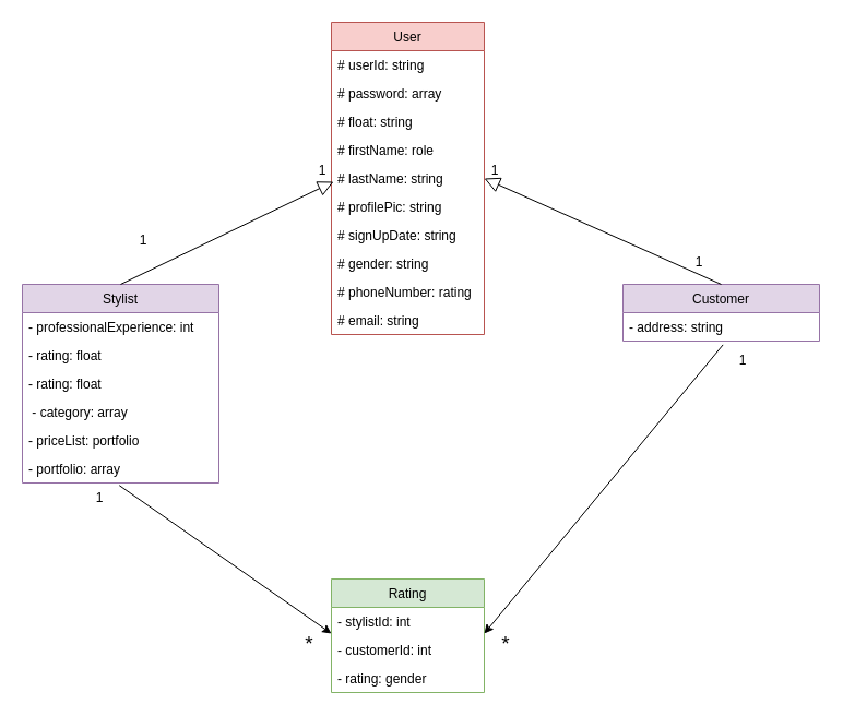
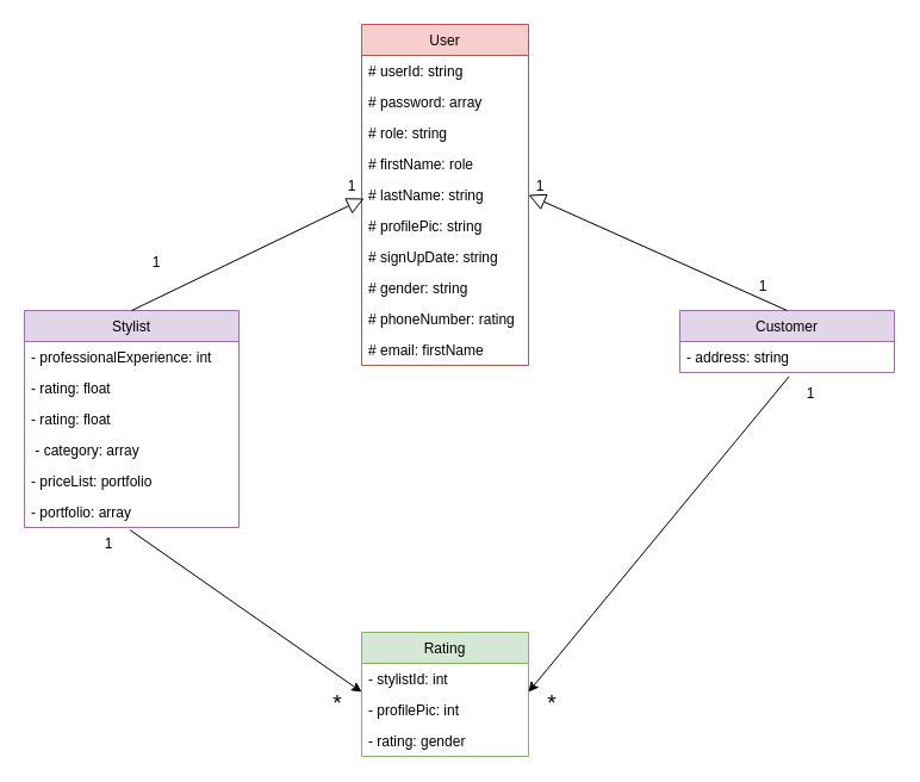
- <mxCell id="14" value="# float: string" style="text;strokeColor=none;fillColor=none;align=left;verticalAlign=top;spacingLeft=4;spacingRight=4;overflow=hidden;rotatable=0;points=[[0,0.5],[1,0.5]];portConstraint=eastwest;" parent="11" vertex="1"><mxGeometry y="78" width="140" height="26" as="geometry" /></mxCell>
+ <mxCell id="14" value="# role: string" style="text;strokeColor=none;fillColor=none;align=left;verticalAlign=top;spacingLeft=4;spacingRight=4;overflow=hidden;rotatable=0;points=[[0,0.5],[1,0.5]];portConstraint=eastwest;" parent="11" vertex="1"><mxGeometry y="78" width="140" height="26" as="geometry" /></mxCell>
- <mxCell id="21" value="# email: string" style="text;strokeColor=none;fillColor=none;align=left;verticalAlign=top;spacingLeft=4;spacingRight=4;overflow=hidden;rotatable=0;points=[[0,0.5],[1,0.5]];portConstraint=eastwest;" parent="11" vertex="1"><mxGeometry y="260" width="140" height="26" as="geometry" /></mxCell>
+ <mxCell id="21" value="# email: firstName" style="text;strokeColor=none;fillColor=none;align=left;verticalAlign=top;spacingLeft=4;spacingRight=4;overflow=hidden;rotatable=0;points=[[0,0.5],[1,0.5]];portConstraint=eastwest;" parent="11" vertex="1"><mxGeometry y="260" width="140" height="26" as="geometry" /></mxCell>
- <mxCell id="29" value="- customerId: int" style="text;strokeColor=none;fillColor=none;align=left;verticalAlign=top;spacingLeft=4;spacingRight=4;overflow=hidden;rotatable=0;points=[[0,0.5],[1,0.5]];portConstraint=eastwest;" parent="27" vertex="1"><mxGeometry y="52" width="140" height="26" as="geometry" /></mxCell>
+ <mxCell id="29" value="- profilePic: int" style="text;strokeColor=none;fillColor=none;align=left;verticalAlign=top;spacingLeft=4;spacingRight=4;overflow=hidden;rotatable=0;points=[[0,0.5],[1,0.5]];portConstraint=eastwest;" parent="27" vertex="1"><mxGeometry y="52" width="140" height="26" as="geometry" /></mxCell>
